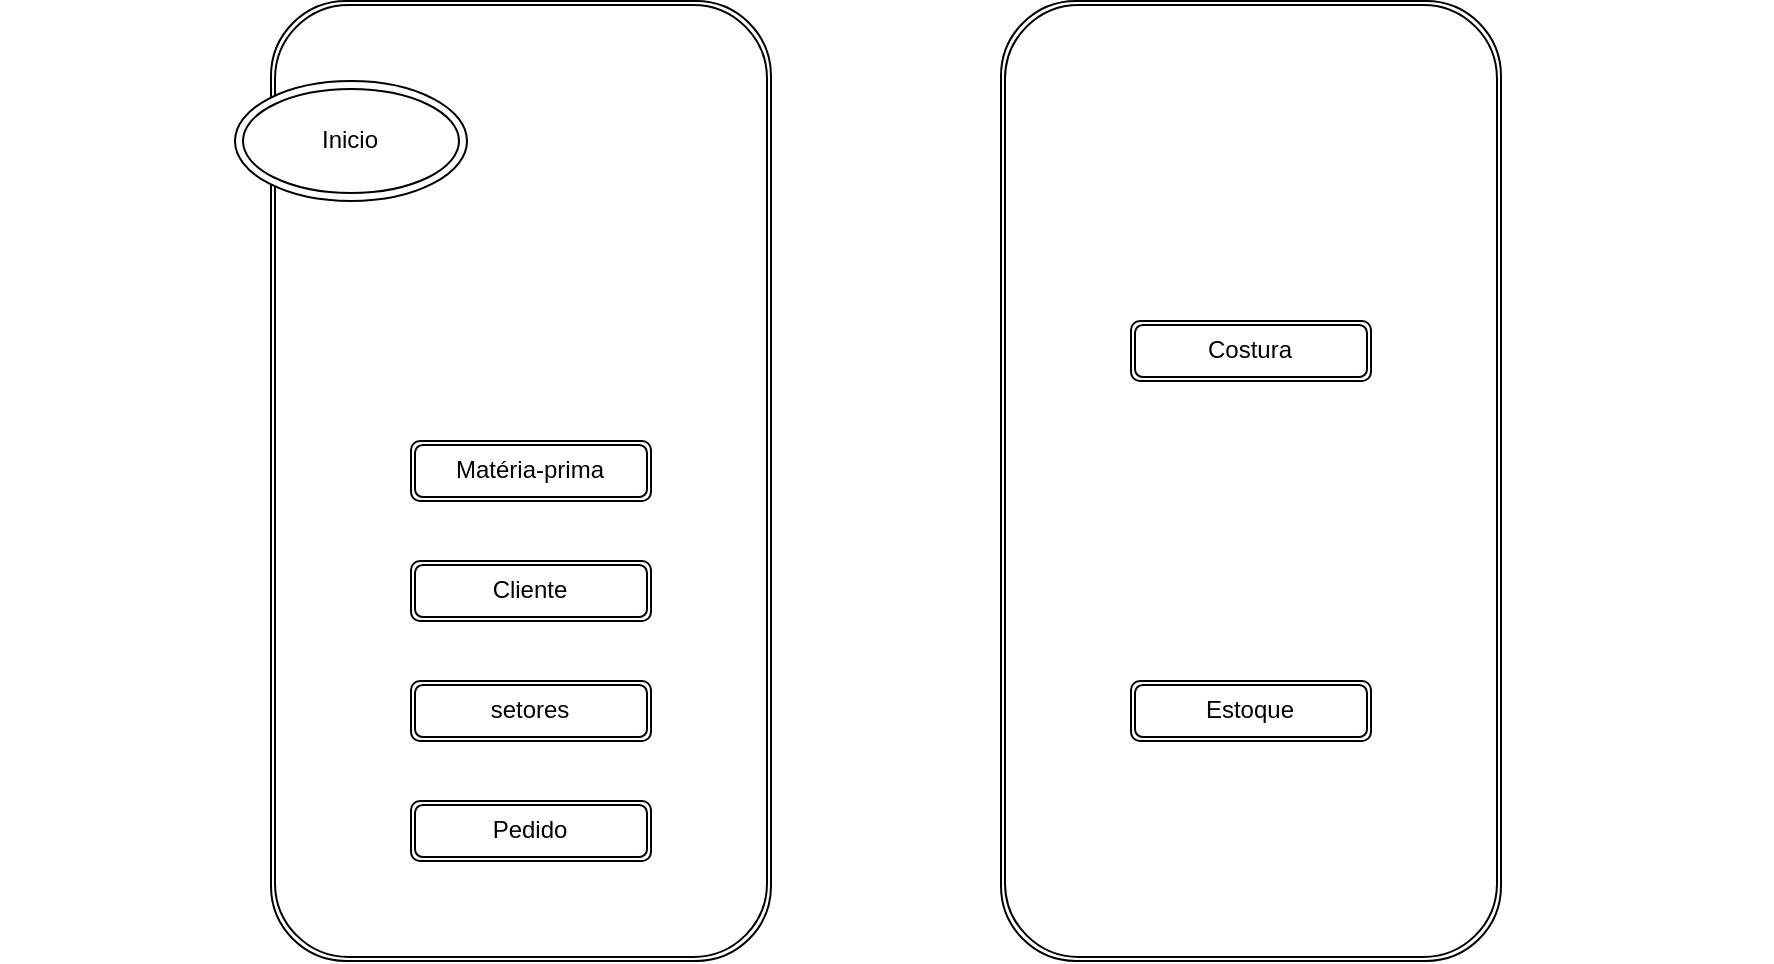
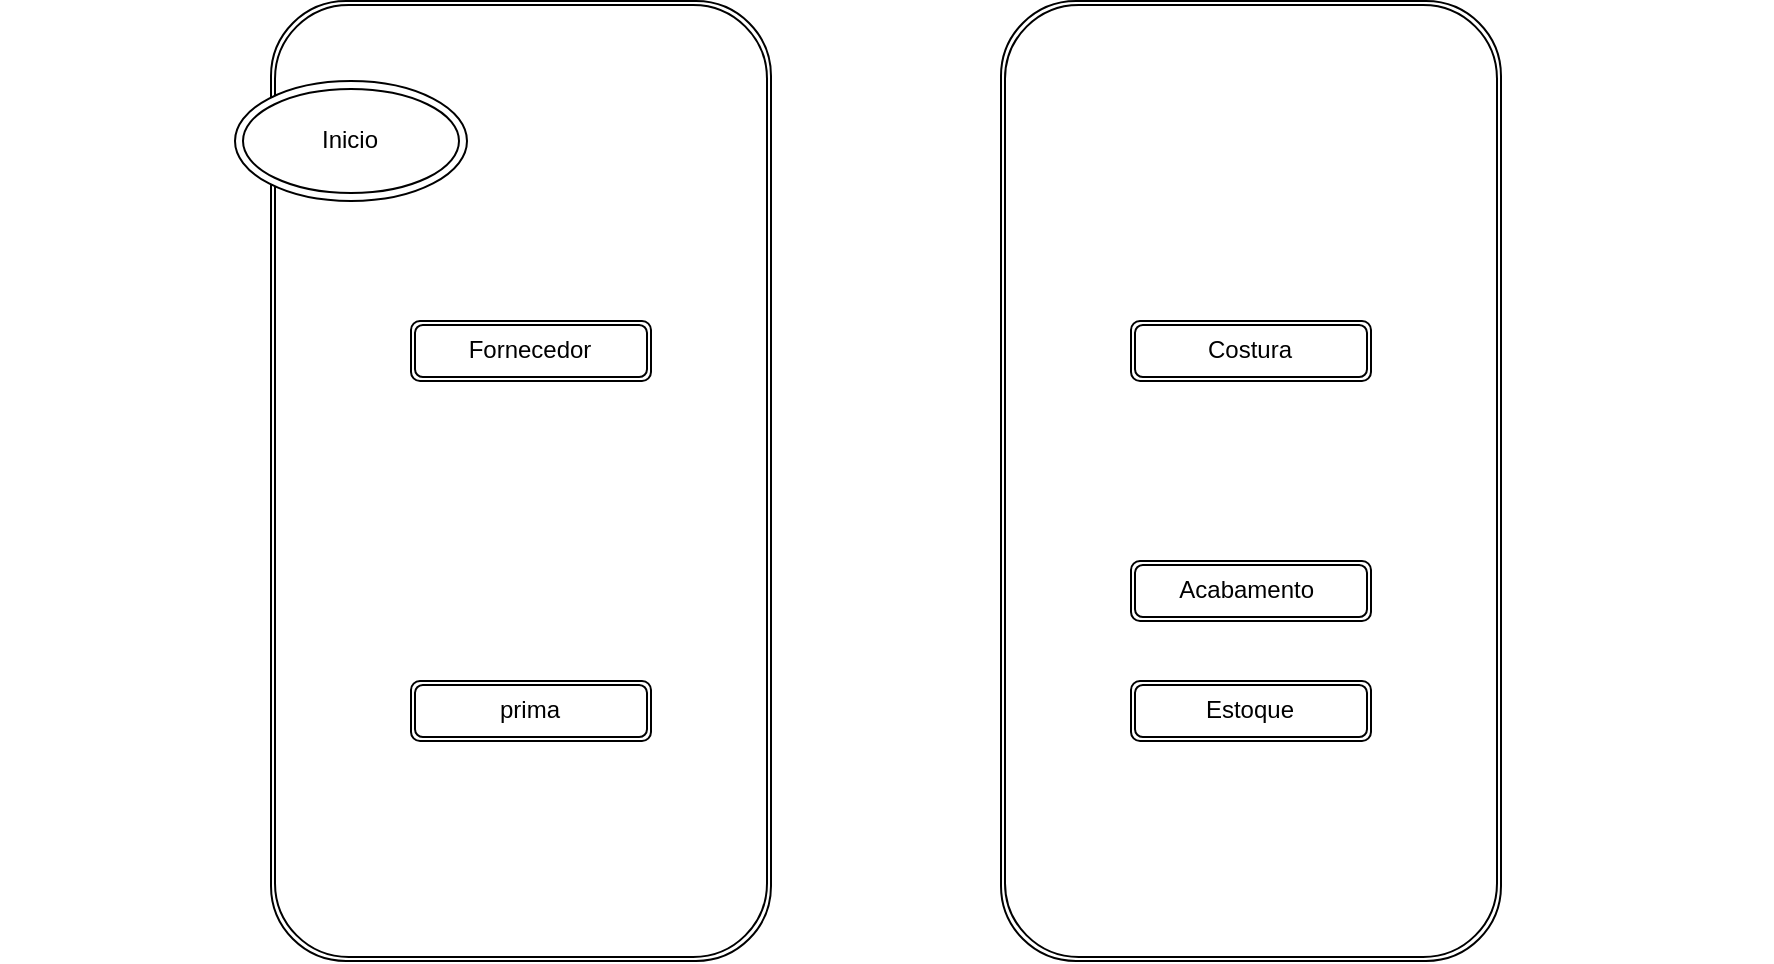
+ <mxCell id="4" value="Fornecedor" style="shape=ext;double=1;rounded=1;whiteSpace=wrap;html=1;" vertex="1" parent="3"><mxGeometry width="120" height="30" as="geometry" /></mxCell>
- <mxCell id="5" value="Matéria-prima" style="shape=ext;double=1;rounded=1;whiteSpace=wrap;html=1;" vertex="1" parent="3"><mxGeometry y="60" width="120" height="30" as="geometry" /></mxCell>
- <mxCell id="7" value="Cliente" style="shape=ext;double=1;rounded=1;whiteSpace=wrap;html=1;" vertex="1" parent="3"><mxGeometry y="120" width="120" height="30" as="geometry" /></mxCell>
+ <mxCell id="14" value="Acabamento&amp;nbsp;" style="shape=ext;double=1;rounded=1;whiteSpace=wrap;html=1;" vertex="1" parent="11"><mxGeometry y="120" width="120" height="30" as="geometry" /></mxCell>
- <mxCell id="6" value="setores" style="shape=ext;double=1;rounded=1;whiteSpace=wrap;html=1;" vertex="1" parent="3"><mxGeometry y="180" width="120" height="30" as="geometry" /></mxCell>
+ <mxCell id="6" value="prima" style="shape=ext;double=1;rounded=1;whiteSpace=wrap;html=1;" vertex="1" parent="3"><mxGeometry y="180" width="120" height="30" as="geometry" /></mxCell>
- <mxCell id="8" value="Pedido" style="shape=ext;double=1;rounded=1;whiteSpace=wrap;html=1;" vertex="1" parent="3"><mxGeometry y="240" width="120" height="30" as="geometry" /></mxCell>
